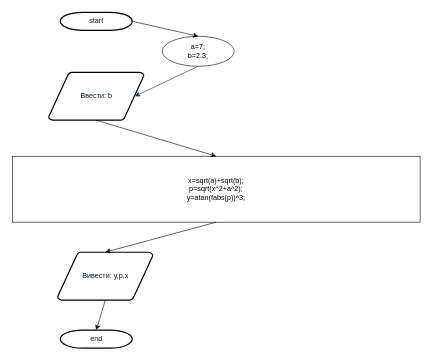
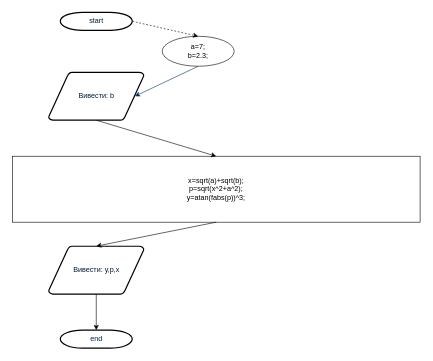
- <mxCell id="12" value="" style="endArrow=classic;html=1;entryX=0.5;entryY=0;entryDx=0;entryDy=0;exitX=1;exitY=0.5;exitDx=0;exitDy=0;exitPerimeter=0;" parent="1" source="2" target="11" edge="1"><mxGeometry width="50" height="50" relative="1" as="geometry"><mxPoint x="20" y="650" as="sourcePoint" /><mxPoint x="70" y="600" as="targetPoint" /></mxGeometry></mxCell>
+ <mxCell id="12" value="" style="endArrow=classic;html=1;entryX=0.5;entryY=0;entryDx=0;entryDy=0;exitX=1;exitY=0.5;exitDx=0;exitDy=0;exitPerimeter=0;dashed=1;" parent="1" source="2" target="11" edge="1"><mxGeometry width="50" height="50" relative="1" as="geometry"><mxPoint x="20" y="650" as="sourcePoint" /><mxPoint x="70" y="600" as="targetPoint" /></mxGeometry></mxCell>
- <mxCell id="3" value="Ввести: b" style="shape=mxgraph.flowchart.data;fillColor=#FFFFFF;strokeColor=#000000;strokeWidth=2;gradientColor=none;gradientDirection=north;fontColor=#001933;fontStyle=0;html=1;" parent="1" vertex="1"><mxGeometry x="80.5" y="120" width="159" height="80" as="geometry" /></mxCell>
+ <mxCell id="3" value="Вивести: b" style="shape=mxgraph.flowchart.data;fillColor=#FFFFFF;strokeColor=#000000;strokeWidth=2;gradientColor=none;gradientDirection=north;fontColor=#001933;fontStyle=0;html=1;" parent="1" vertex="1"><mxGeometry x="80.5" y="120" width="159" height="80" as="geometry" /></mxCell>
- <mxCell id="6" value="Вивести: y,p,x" style="shape=mxgraph.flowchart.data;fillColor=#FFFFFF;strokeColor=#000000;strokeWidth=2;gradientColor=none;gradientDirection=north;fontColor=#001933;fontStyle=0;html=1;" parent="1" vertex="1"><mxGeometry x="95.5" y="420" width="159" height="80" as="geometry" /></mxCell>
+ <mxCell id="6" value="Вивести: y,p,x" style="shape=mxgraph.flowchart.data;fillColor=#FFFFFF;strokeColor=#000000;strokeWidth=2;gradientColor=none;gradientDirection=north;fontColor=#001933;fontStyle=0;html=1;" parent="1" vertex="1"><mxGeometry x="80.5" y="410" width="159" height="80" as="geometry" /></mxCell>
